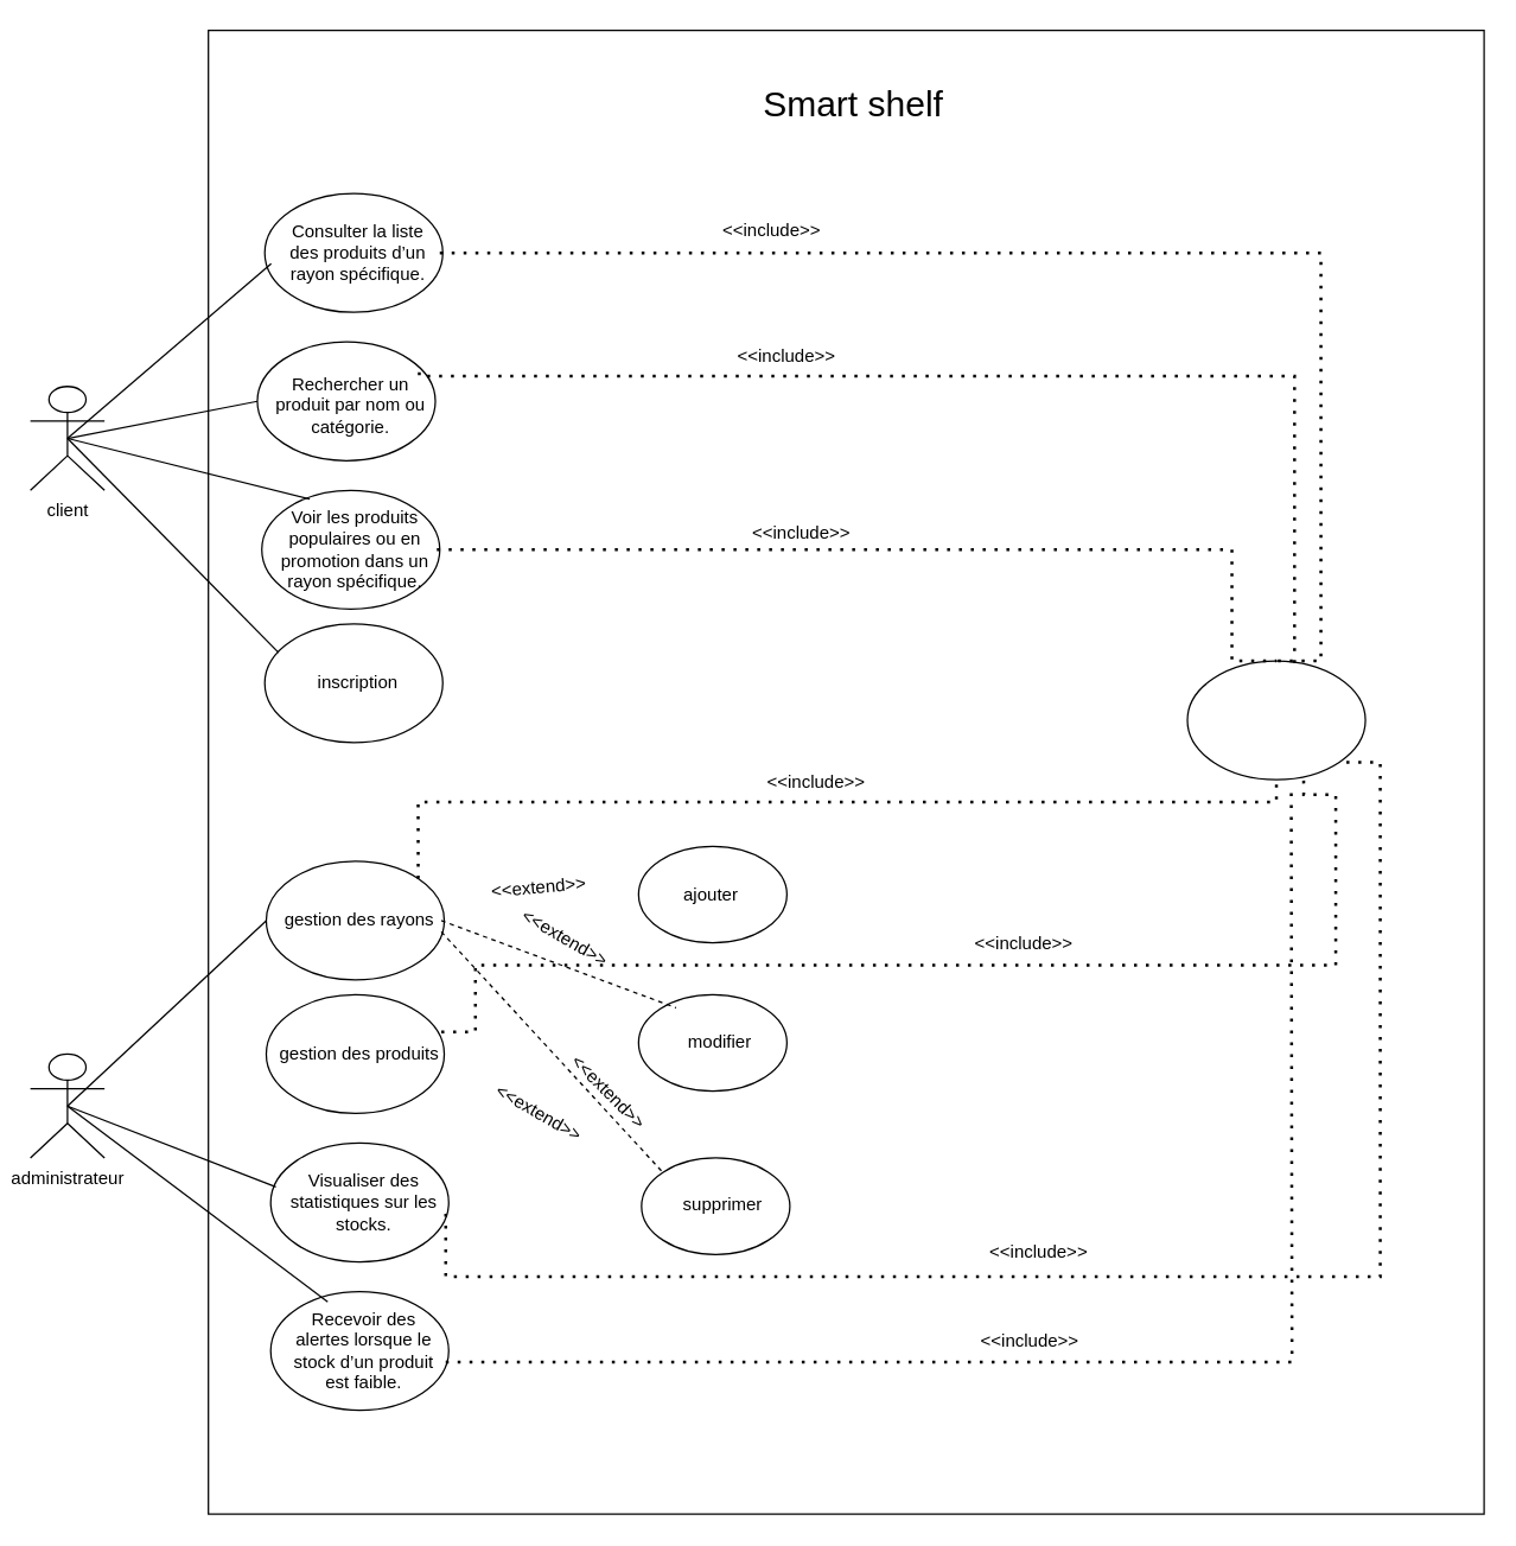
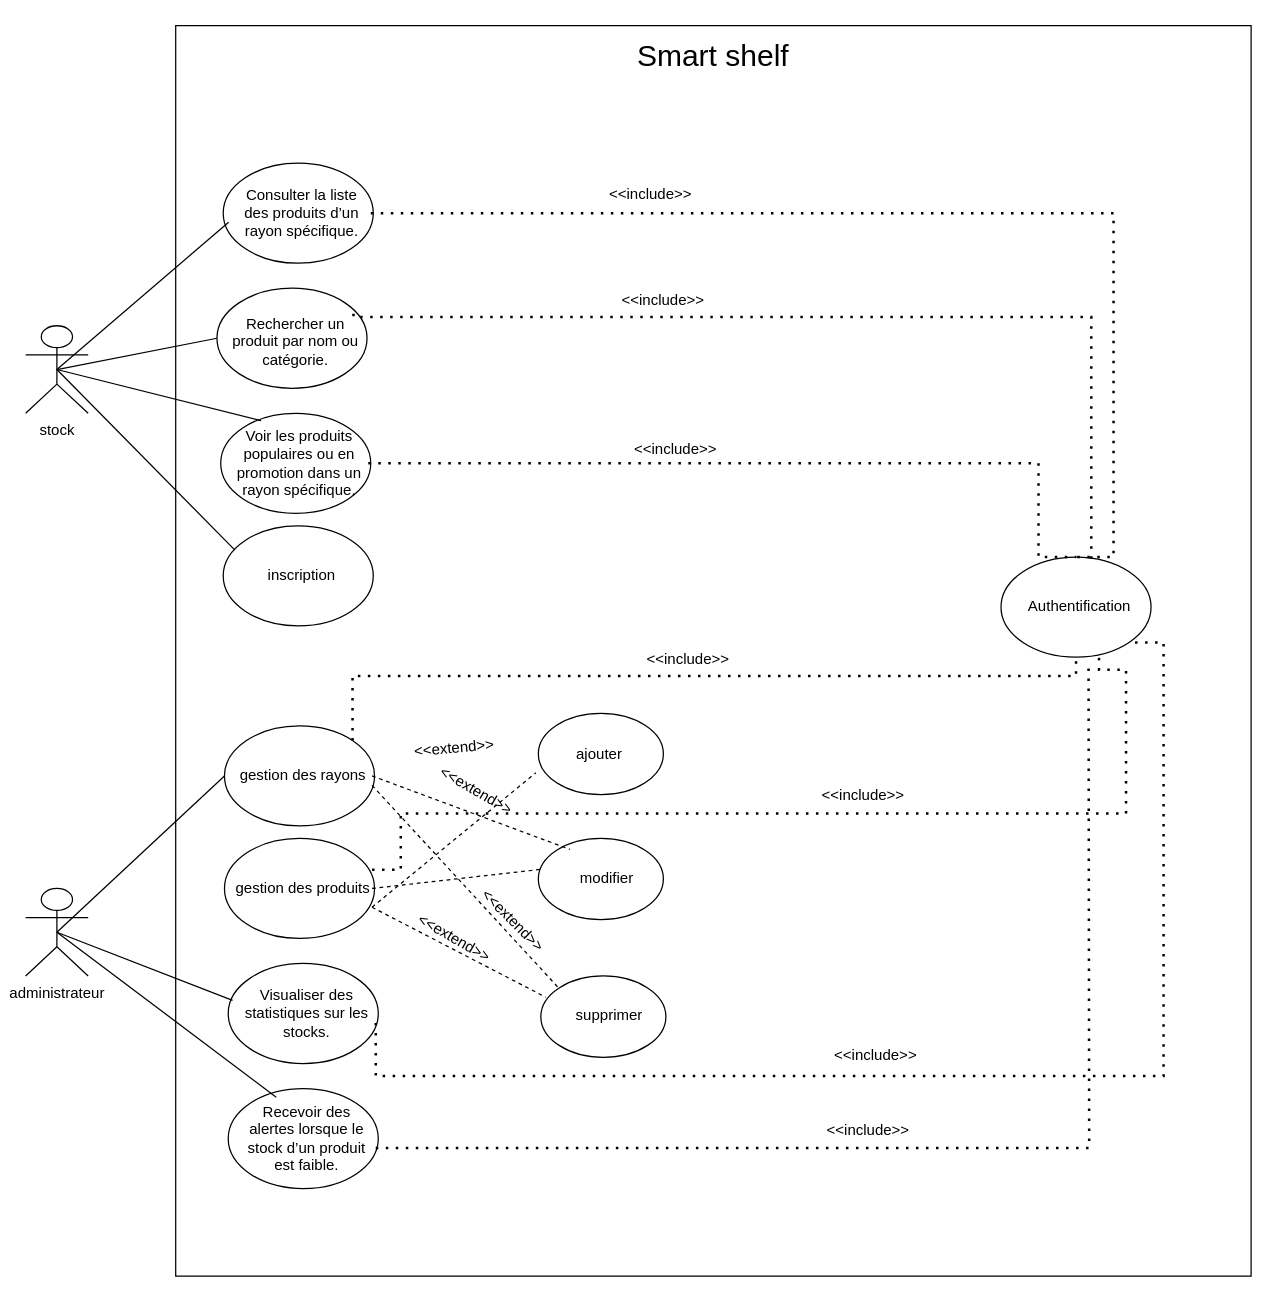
- <mxCell id="5" value="&lt;font style=&quot;font-size: 24px;&quot;&gt;Smart shelf&lt;/font&gt;" style="text;html=1;align=center;verticalAlign=middle;whiteSpace=wrap;rounded=0;" vertex="1" parent="1"><mxGeometry x="510" y="55" width="130" height="30" as="geometry" /></mxCell>
+ <mxCell id="5" value="&lt;font style=&quot;font-size: 24px;&quot;&gt;Smart shelf&lt;/font&gt;" style="text;html=1;align=center;verticalAlign=middle;whiteSpace=wrap;rounded=0;" vertex="1" parent="1"><mxGeometry x="505" y="30" width="130" height="30" as="geometry" /></mxCell>
- <mxCell id="3" value="client" style="shape=umlActor;verticalLabelPosition=bottom;verticalAlign=top;html=1;outlineConnect=0;" vertex="1" parent="1"><mxGeometry x="20" y="260" width="50" height="70" as="geometry" /></mxCell>
+ <mxCell id="3" value="stock" style="shape=umlActor;verticalLabelPosition=bottom;verticalAlign=top;html=1;outlineConnect=0;" vertex="1" parent="1"><mxGeometry x="20" y="260" width="50" height="70" as="geometry" /></mxCell>
+ <mxCell id="29" value="Authentification" style="text;html=1;align=center;verticalAlign=middle;whiteSpace=wrap;rounded=0;" vertex="1" parent="1"><mxGeometry x="808" y="470" width="110" height="30" as="geometry" /></mxCell>
+ <mxCell id="40" value="" style="endArrow=none;dashed=1;html=1;rounded=0;exitX=1;exitY=1;exitDx=0;exitDy=0;entryX=0;entryY=1;entryDx=0;entryDy=0;" edge="1" parent="1" source="17" target="23"><mxGeometry width="50" height="50" relative="1" as="geometry"><mxPoint x="307" y="638" as="sourcePoint" /><mxPoint x="457" y="799" as="targetPoint" /></mxGeometry></mxCell>
+ <mxCell id="37" value="" style="endArrow=none;dashed=1;html=1;rounded=0;exitX=1;exitY=0.5;exitDx=0;exitDy=0;entryX=0;entryY=0.25;entryDx=0;entryDy=0;" edge="1" parent="1" source="17" target="25"><mxGeometry width="50" height="50" relative="1" as="geometry"><mxPoint x="307" y="623" as="sourcePoint" /><mxPoint x="438" y="613" as="targetPoint" /></mxGeometry></mxCell>
+ <mxCell id="41" value="" style="endArrow=none;dashed=1;html=1;rounded=0;exitX=1;exitY=1;exitDx=0;exitDy=0;entryX=0;entryY=0;entryDx=0;entryDy=0;" edge="1" parent="1" source="17" target="27"><mxGeometry width="50" height="50" relative="1" as="geometry"><mxPoint x="307" y="735" as="sourcePoint" /><mxPoint x="438" y="628" as="targetPoint" /></mxGeometry></mxCell>
